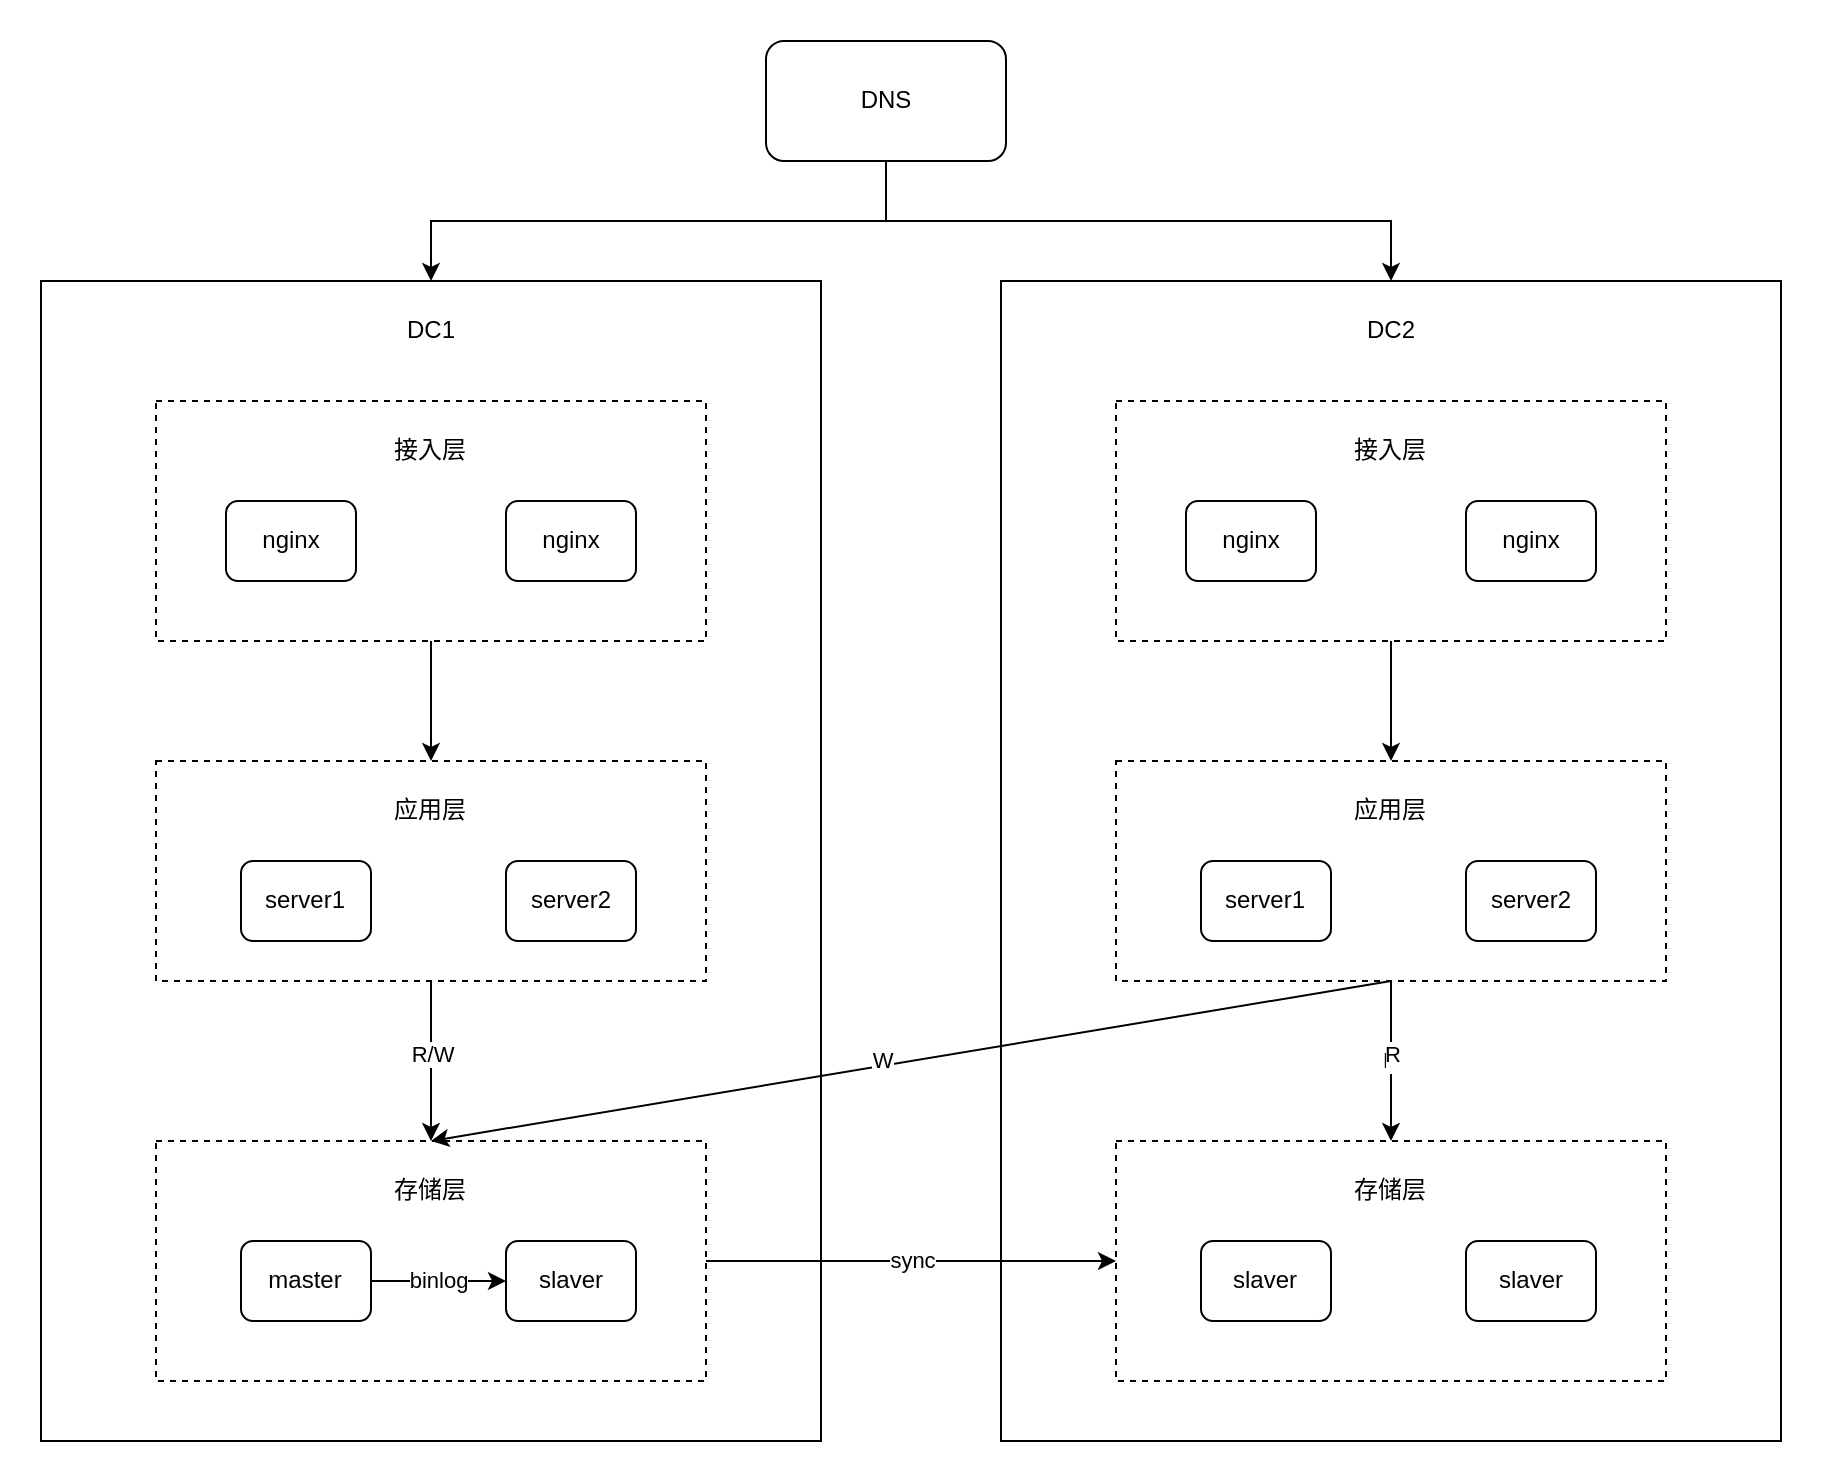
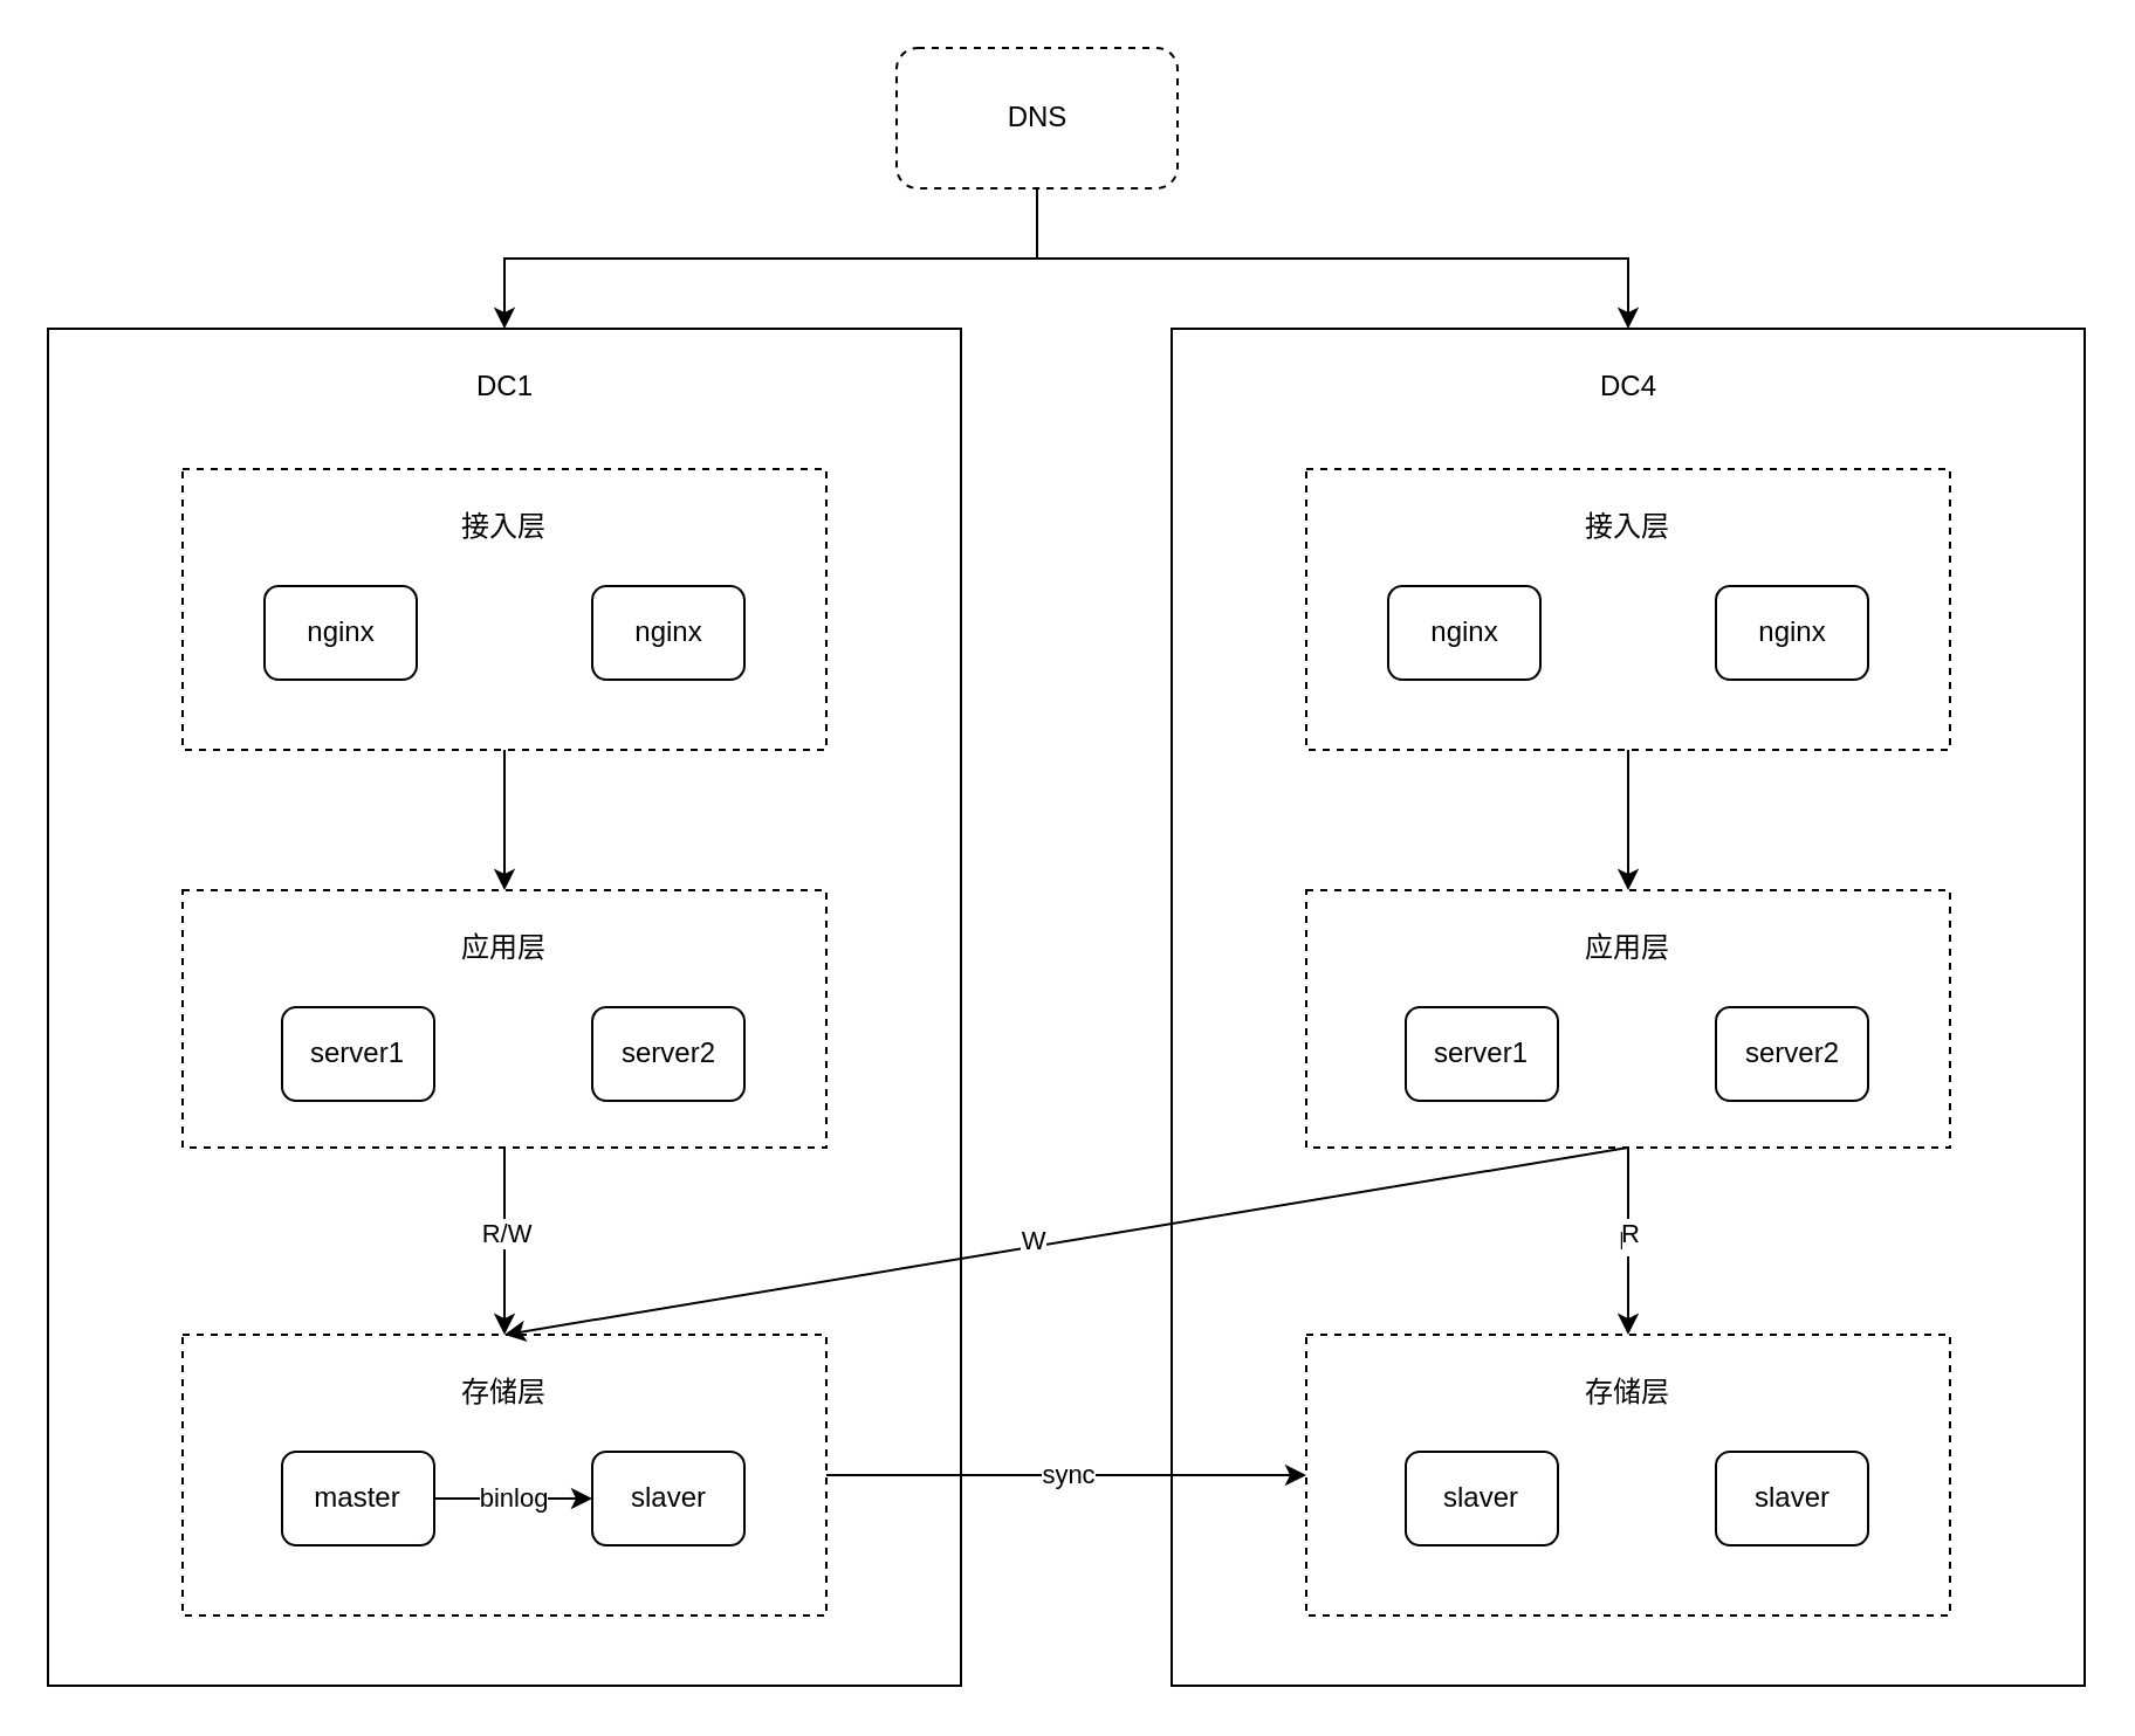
- <mxCell id="6" value="DNS" style="rounded=1;whiteSpace=wrap;html=1;" vertex="1" parent="1"><mxGeometry x="382.5" y="20" width="120" height="60" as="geometry" /></mxCell>
+ <mxCell id="6" value="DNS" style="rounded=1;whiteSpace=wrap;html=1;dashed=1;" vertex="1" parent="1"><mxGeometry x="382.5" y="20" width="120" height="60" as="geometry" /></mxCell>
- <mxCell id="25" value="DC2" style="text;html=1;align=center;verticalAlign=middle;resizable=0;points=[];autosize=1;strokeColor=none;fillColor=none;" vertex="1" parent="1"><mxGeometry x="670" y="150" width="50" height="30" as="geometry" /></mxCell>
+ <mxCell id="25" value="DC4" style="text;html=1;align=center;verticalAlign=middle;resizable=0;points=[];autosize=1;strokeColor=none;fillColor=none;" vertex="1" parent="1"><mxGeometry x="670" y="150" width="50" height="30" as="geometry" /></mxCell>
